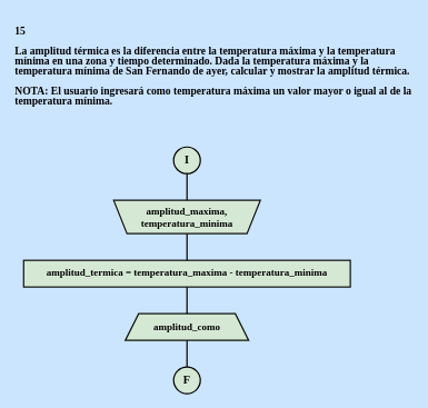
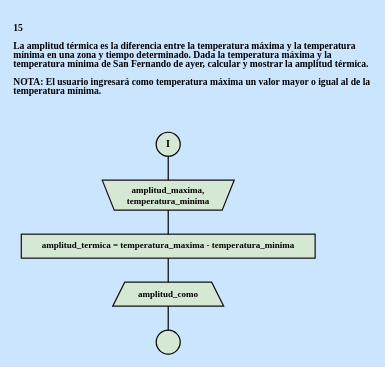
- <mxCell id="9" value="&lt;font face=&quot;Comic Sans MS&quot; color=&quot;#000000&quot;&gt;&lt;span style=&quot;font-size: 17px;&quot;&gt;&lt;b&gt;F&lt;/b&gt;&lt;/span&gt;&lt;/font&gt;" style="text;strokeColor=none;align=center;fillColor=none;html=1;verticalAlign=middle;whiteSpace=wrap;rounded=0;fontFamily=Architects Daughter;fontSource=https://fonts.googleapis.com/css?family=Architects+Daughter;" vertex="1" parent="7"><mxGeometry x="5" y="5" width="30" height="30" as="geometry" /></mxCell>
